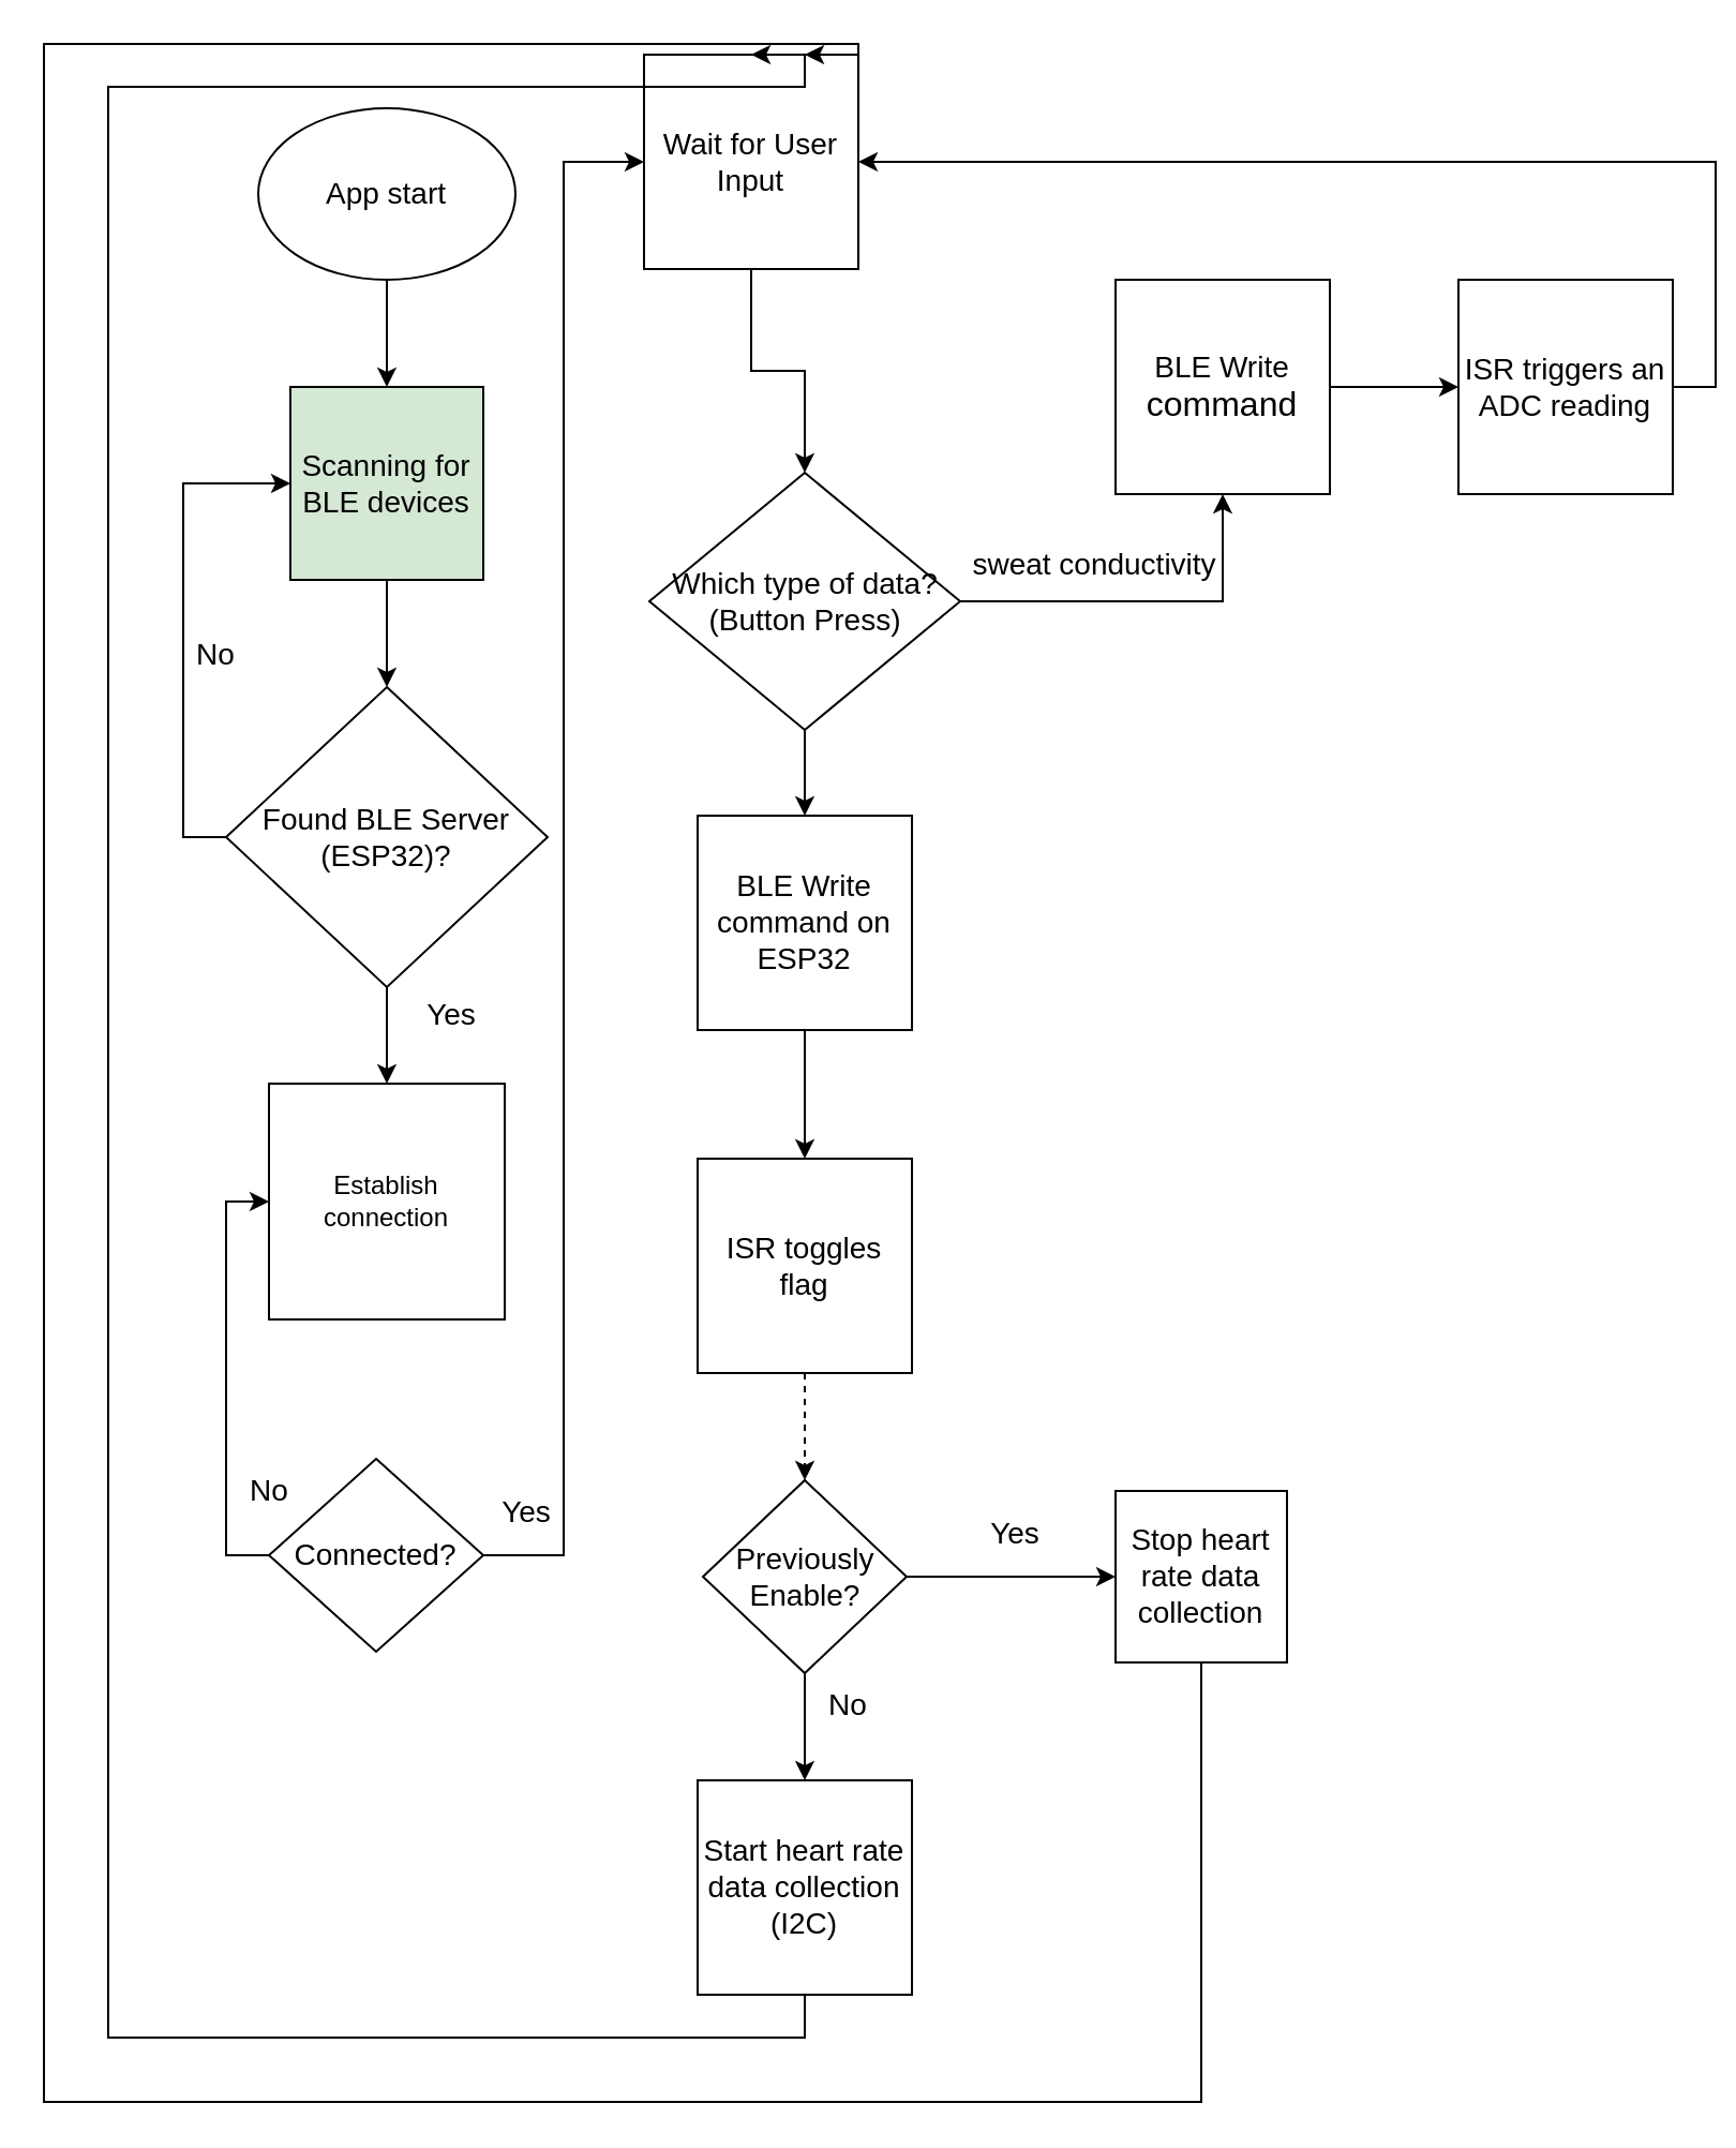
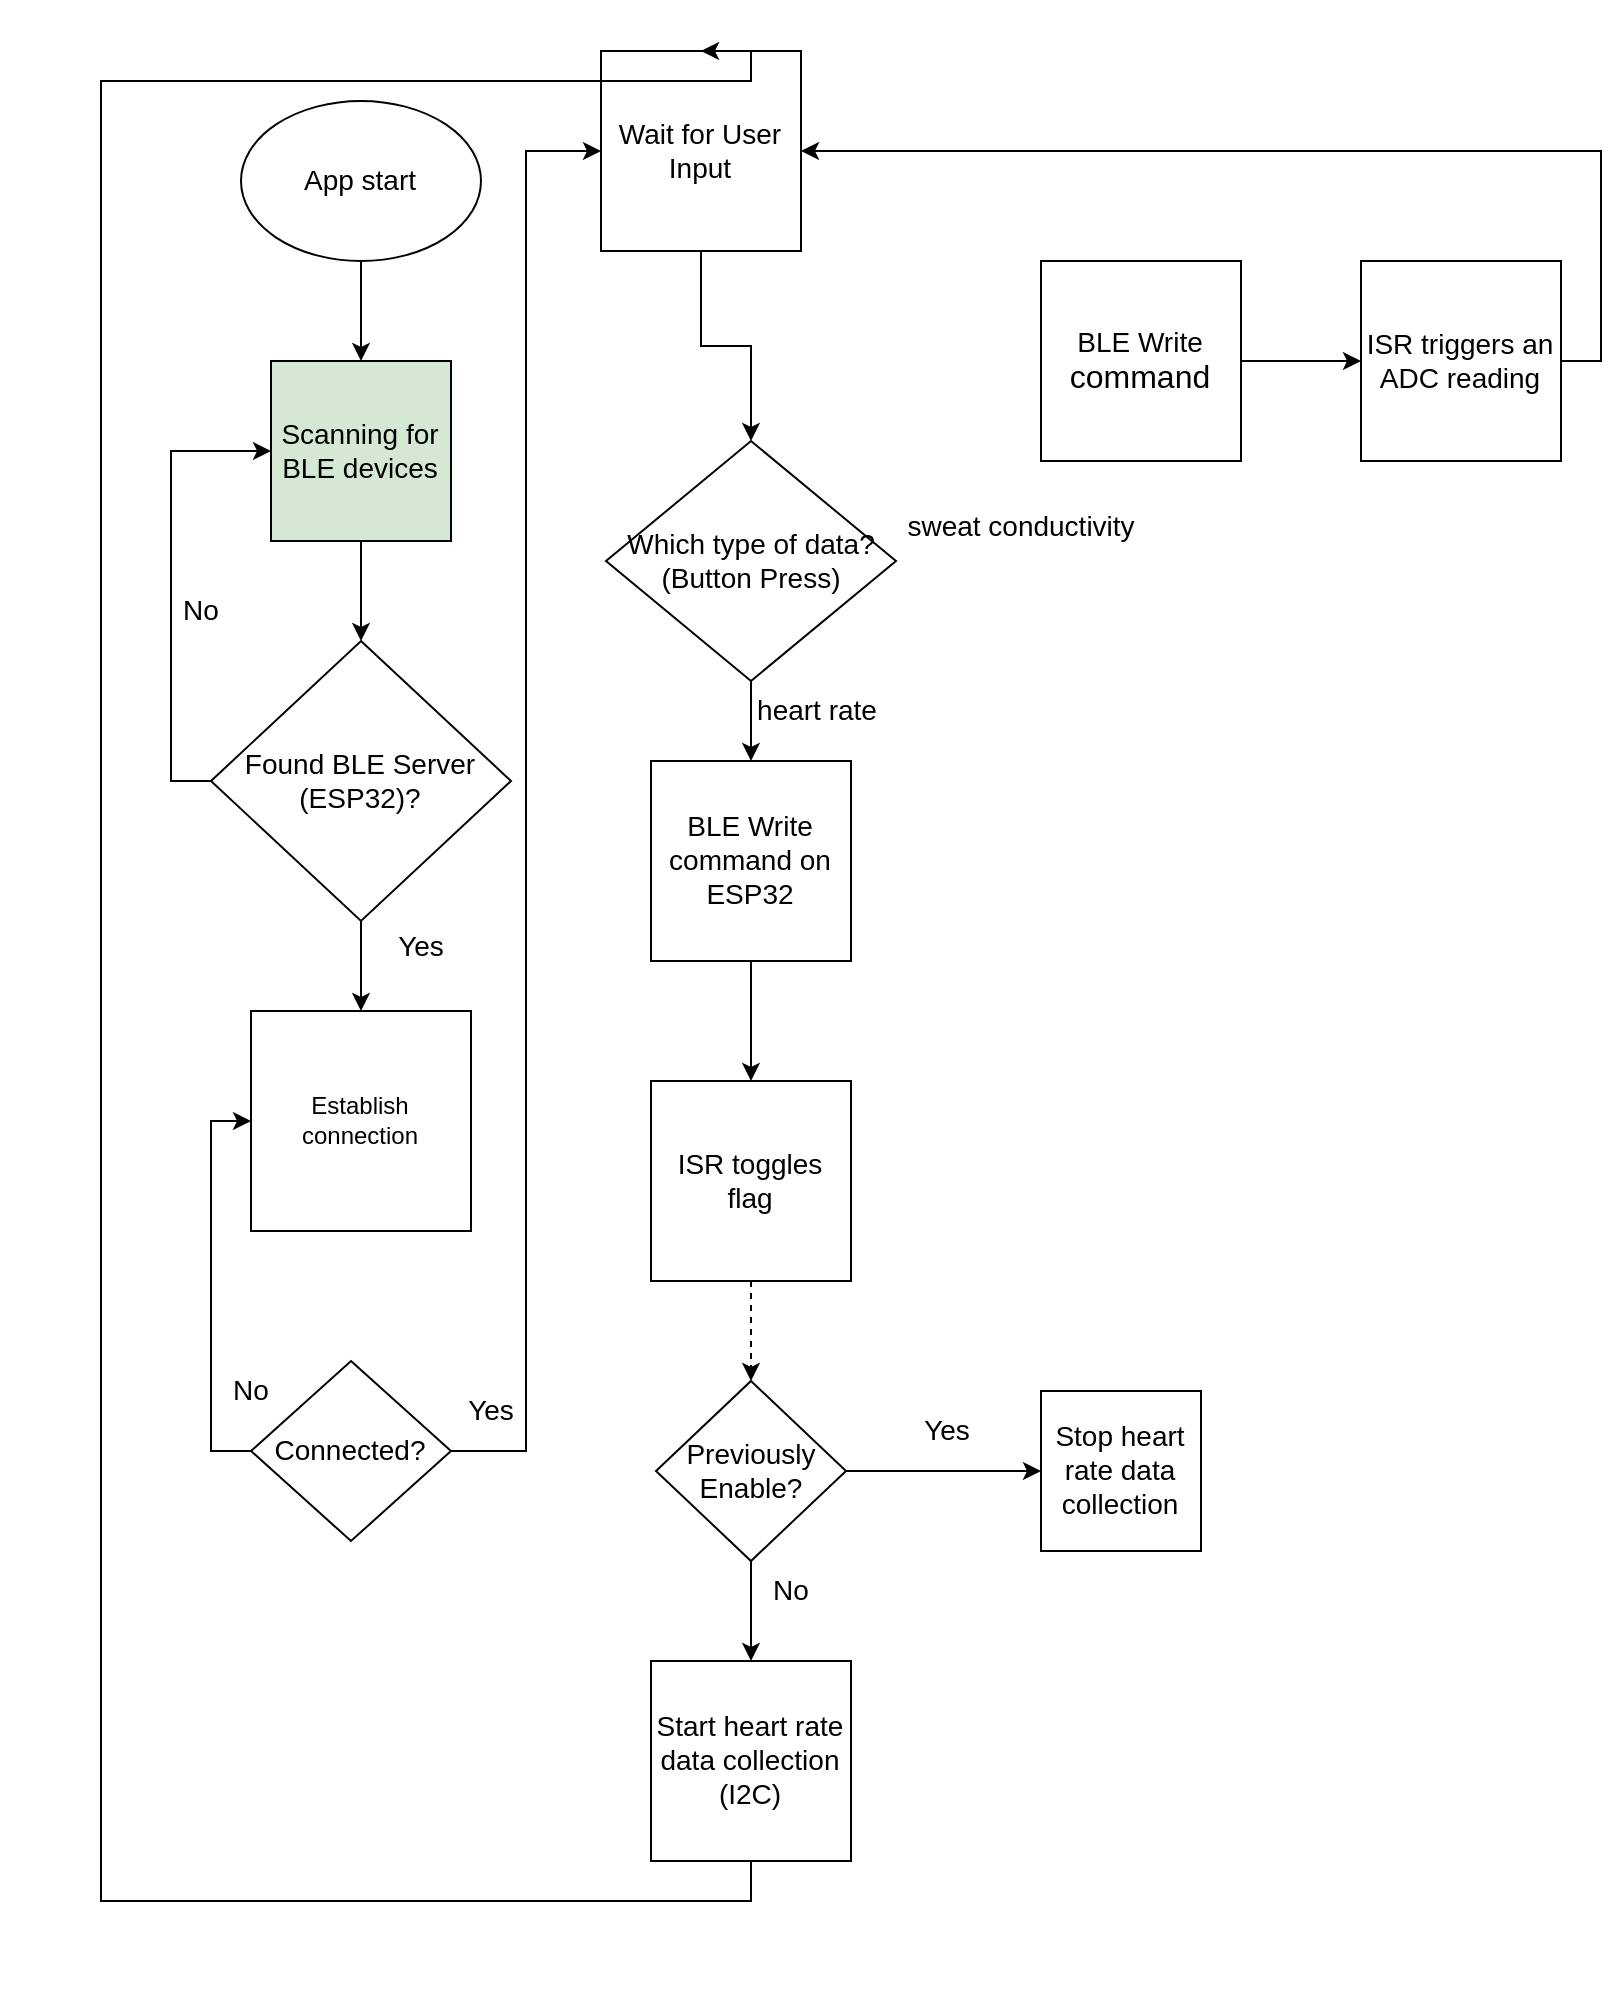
- <mxCell id="20" style="edgeStyle=orthogonalEdgeStyle;rounded=0;orthogonalLoop=1;jettySize=auto;html=1;exitX=1;exitY=0.5;exitDx=0;exitDy=0;entryX=0.5;entryY=1;entryDx=0;entryDy=0;" edge="1" parent="1" source="21" target="26"><mxGeometry relative="1" as="geometry" /></mxCell>
+ <mxCell id="24" value="&lt;font style=&quot;font-size: 14px;&quot;&gt;heart rate&lt;/font&gt;" style="text;html=1;align=center;verticalAlign=middle;resizable=0;points=[];autosize=1;strokeColor=none;fillColor=none;" vertex="1" parent="1"><mxGeometry x="367.5" y="340" width="80" height="30" as="geometry" /></mxCell>
- <mxCell id="36" style="edgeStyle=orthogonalEdgeStyle;rounded=0;orthogonalLoop=1;jettySize=auto;html=1;exitX=0.5;exitY=1;exitDx=0;exitDy=0;entryX=0.75;entryY=0;entryDx=0;entryDy=0;" edge="1" parent="1" source="37" target="12"><mxGeometry relative="1" as="geometry"><Array as="points"><mxPoint x="560" y="980" /><mxPoint x="20" y="980" /><mxPoint x="20" y="20" /><mxPoint x="400" y="20" /></Array></mxGeometry></mxCell>
